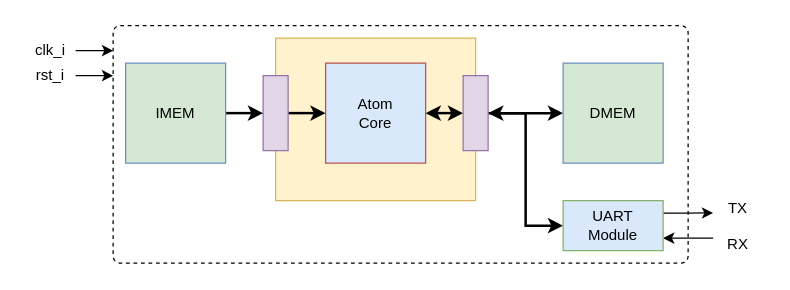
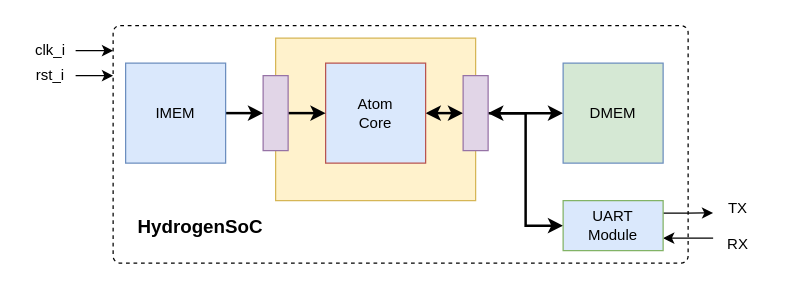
- <mxCell id="12" value="IMEM" style="rounded=0;whiteSpace=wrap;html=1;fillColor=#d5e8d4;strokeColor=#6c8ebf;" vertex="1" parent="1"><mxGeometry x="100" y="50" width="80" height="80" as="geometry" /></mxCell>
+ <mxCell id="12" value="IMEM" style="rounded=0;whiteSpace=wrap;html=1;fillColor=#dae8fc;strokeColor=#6c8ebf;" vertex="1" parent="1"><mxGeometry x="100" y="50" width="80" height="80" as="geometry" /></mxCell>
+ <mxCell id="18" value="&lt;font style=&quot;font-size: 15px&quot;&gt;&lt;b&gt;HydrogenSoC&lt;/b&gt;&lt;/font&gt;" style="text;html=1;strokeColor=none;fillColor=none;align=center;verticalAlign=middle;whiteSpace=wrap;rounded=0;dashed=1;" vertex="1" parent="1"><mxGeometry x="100" y="170" width="120" height="20" as="geometry" /></mxCell>
